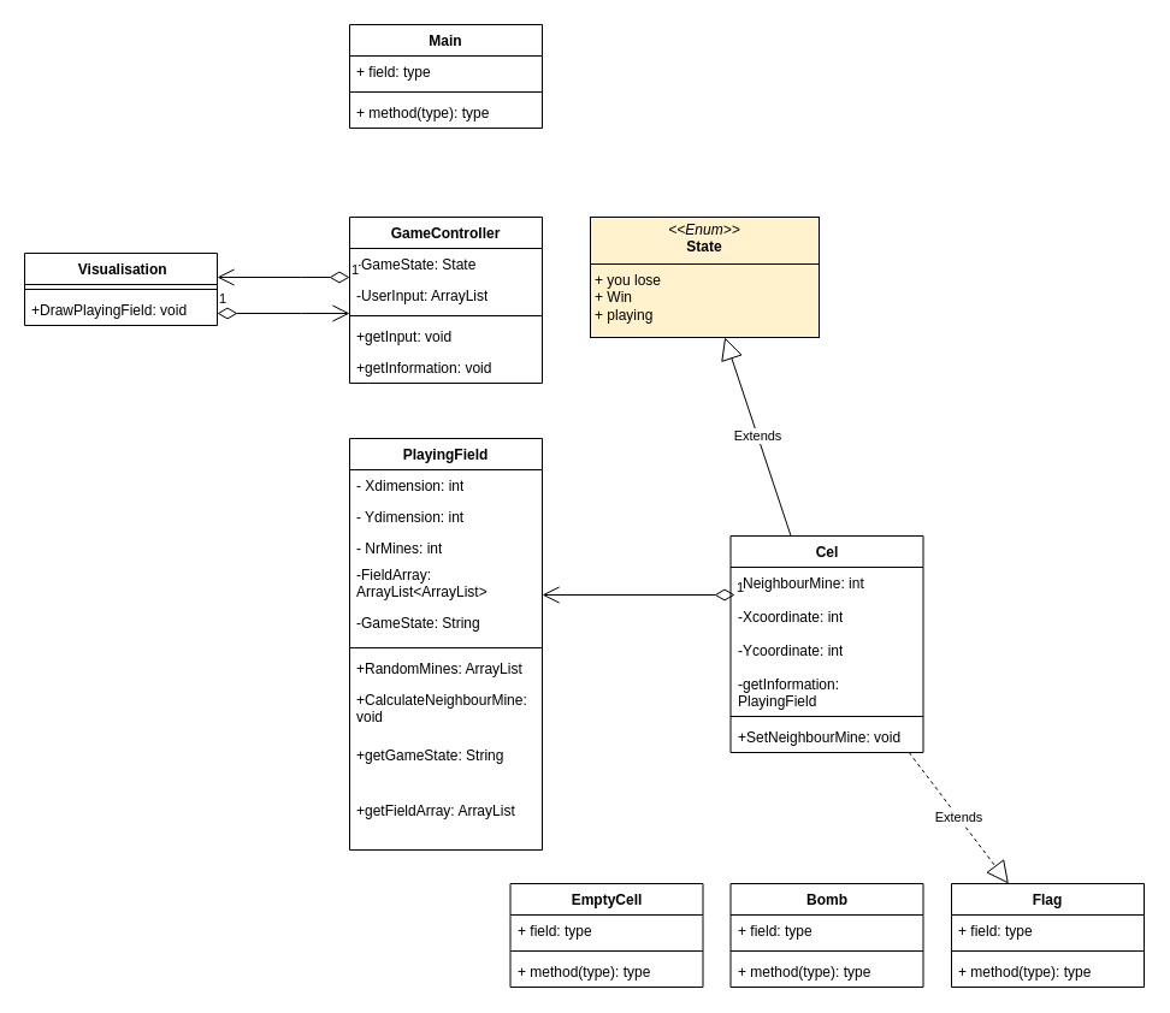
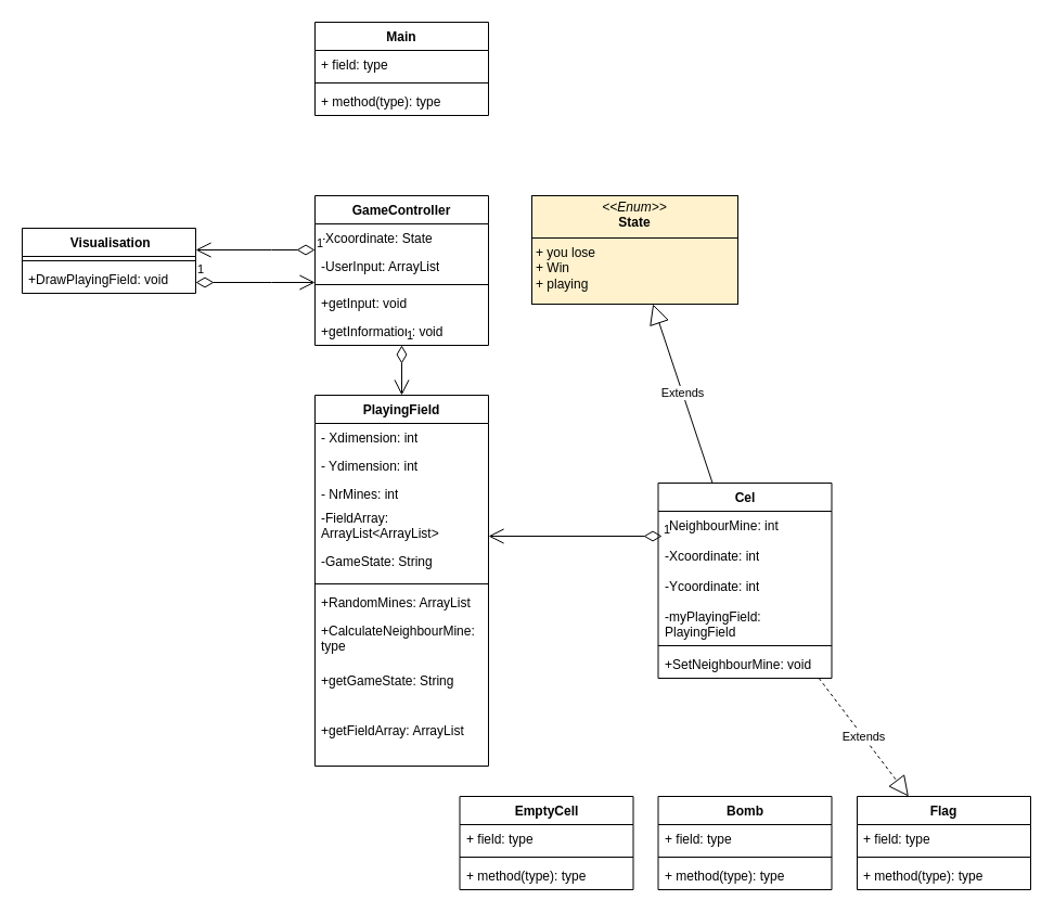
- <mxCell id="44" value="-GameState: State" style="text;strokeColor=none;fillColor=none;align=left;verticalAlign=top;spacingLeft=4;spacingRight=4;overflow=hidden;rotatable=0;points=[[0,0.5],[1,0.5]];portConstraint=eastwest;whiteSpace=wrap;html=1;" vertex="1" parent="43"><mxGeometry y="26" width="160" height="26" as="geometry" /></mxCell>
+ <mxCell id="44" value="-Xcoordinate: State" style="text;strokeColor=none;fillColor=none;align=left;verticalAlign=top;spacingLeft=4;spacingRight=4;overflow=hidden;rotatable=0;points=[[0,0.5],[1,0.5]];portConstraint=eastwest;whiteSpace=wrap;html=1;" vertex="1" parent="43"><mxGeometry y="26" width="160" height="26" as="geometry" /></mxCell>
+ <mxCell id="49" value="1" style="endArrow=open;html=1;endSize=12;startArrow=diamondThin;startSize=14;startFill=0;edgeStyle=orthogonalEdgeStyle;align=left;verticalAlign=bottom;rounded=0;" edge="1" parent="1" source="43" target="14"><mxGeometry x="-1" y="3" relative="1" as="geometry"><mxPoint x="340" y="454" as="sourcePoint" /><mxPoint x="500" y="454" as="targetPoint" /></mxGeometry></mxCell>
- <mxCell id="11" value="-getInformation: PlayingField" style="text;strokeColor=none;fillColor=none;align=left;verticalAlign=top;spacingLeft=4;spacingRight=4;overflow=hidden;rotatable=0;points=[[0,0.5],[1,0.5]];portConstraint=eastwest;whiteSpace=wrap;html=1;" vertex="1" parent="7"><mxGeometry y="110" width="160" height="36" as="geometry" /></mxCell>
+ <mxCell id="11" value="-myPlayingField: PlayingField" style="text;strokeColor=none;fillColor=none;align=left;verticalAlign=top;spacingLeft=4;spacingRight=4;overflow=hidden;rotatable=0;points=[[0,0.5],[1,0.5]];portConstraint=eastwest;whiteSpace=wrap;html=1;" vertex="1" parent="7"><mxGeometry y="110" width="160" height="36" as="geometry" /></mxCell>
- <mxCell id="22" value="+CalculateNeighbourMine: void" style="text;strokeColor=none;fillColor=none;align=left;verticalAlign=top;spacingLeft=4;spacingRight=4;overflow=hidden;rotatable=0;points=[[0,0.5],[1,0.5]];portConstraint=eastwest;whiteSpace=wrap;html=1;" vertex="1" parent="14"><mxGeometry y="204" width="160" height="46" as="geometry" /></mxCell>
+ <mxCell id="22" value="+CalculateNeighbourMine: type" style="text;strokeColor=none;fillColor=none;align=left;verticalAlign=top;spacingLeft=4;spacingRight=4;overflow=hidden;rotatable=0;points=[[0,0.5],[1,0.5]];portConstraint=eastwest;whiteSpace=wrap;html=1;" vertex="1" parent="14"><mxGeometry y="204" width="160" height="46" as="geometry" /></mxCell>
